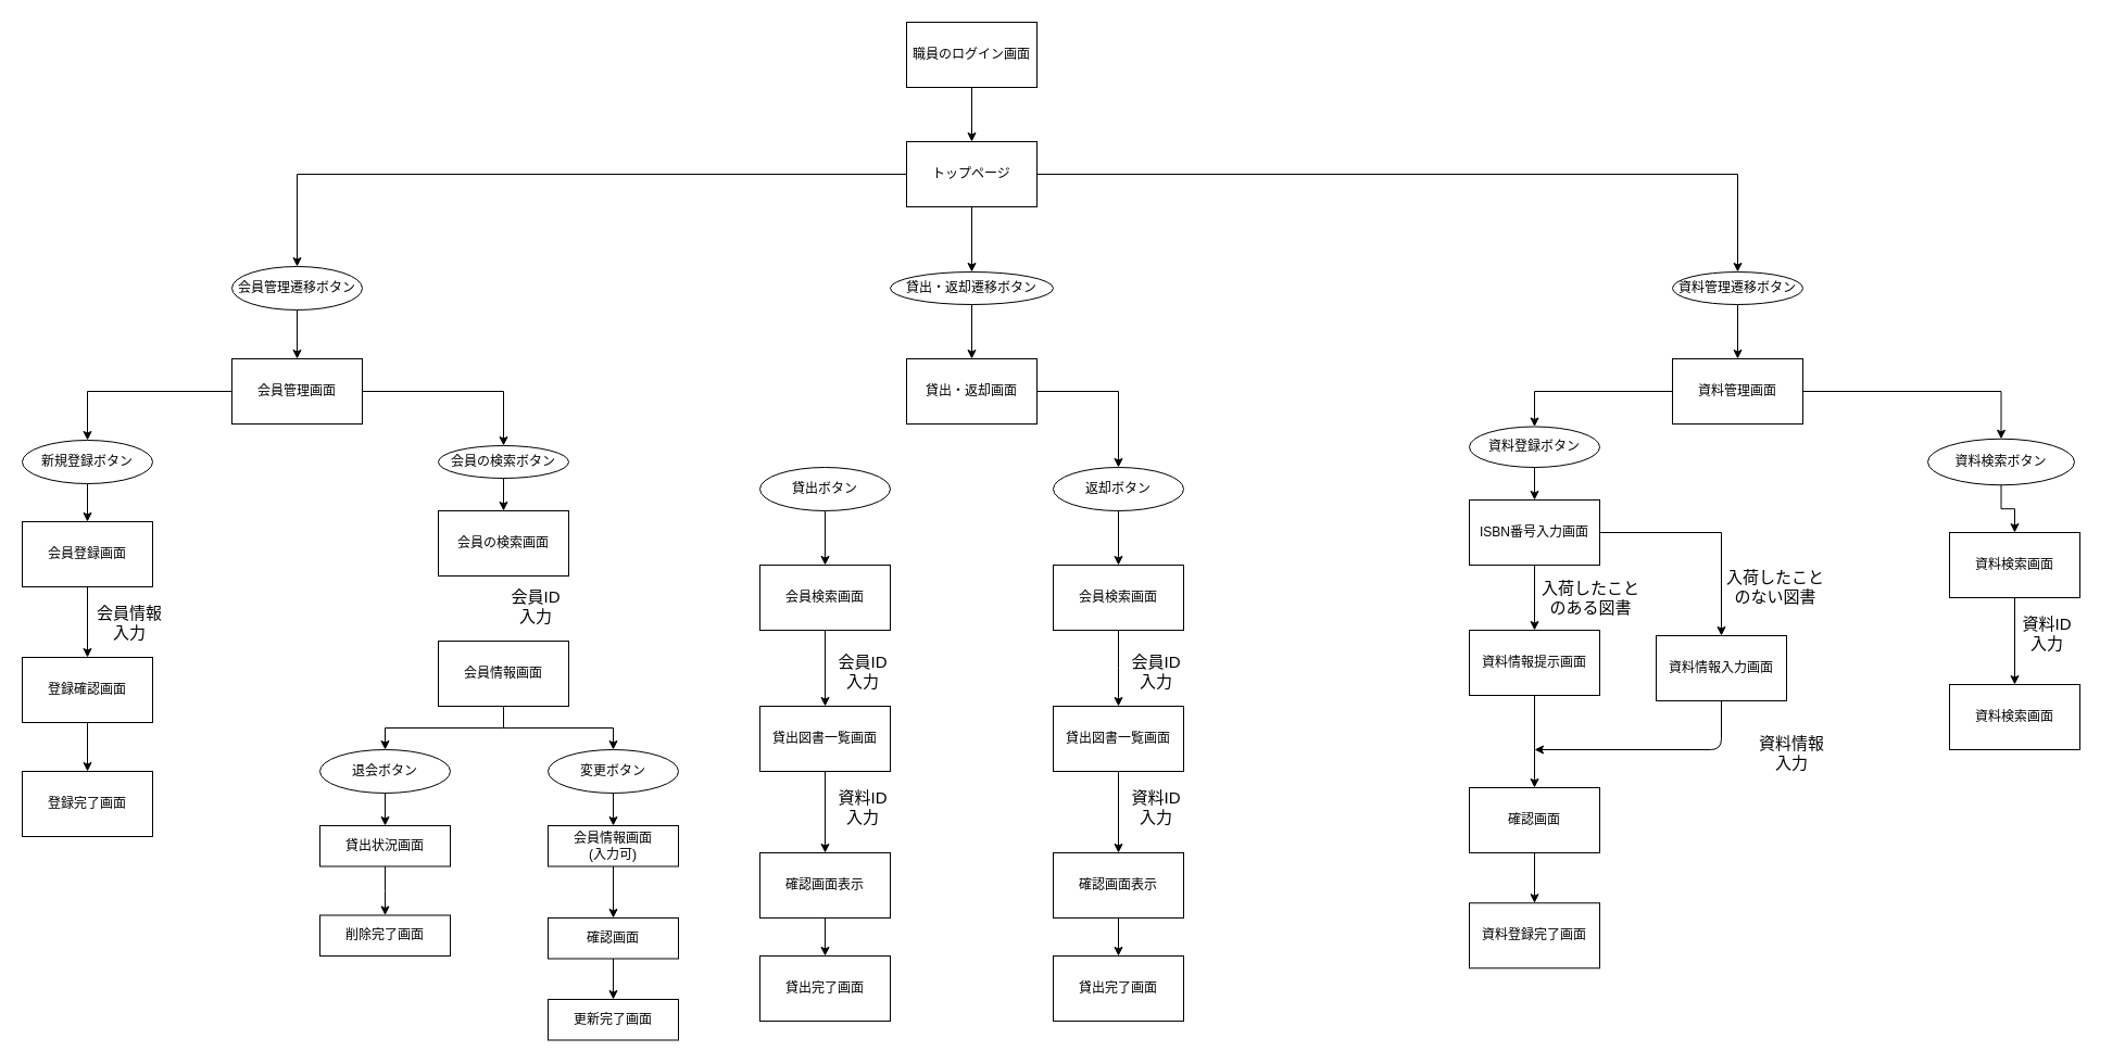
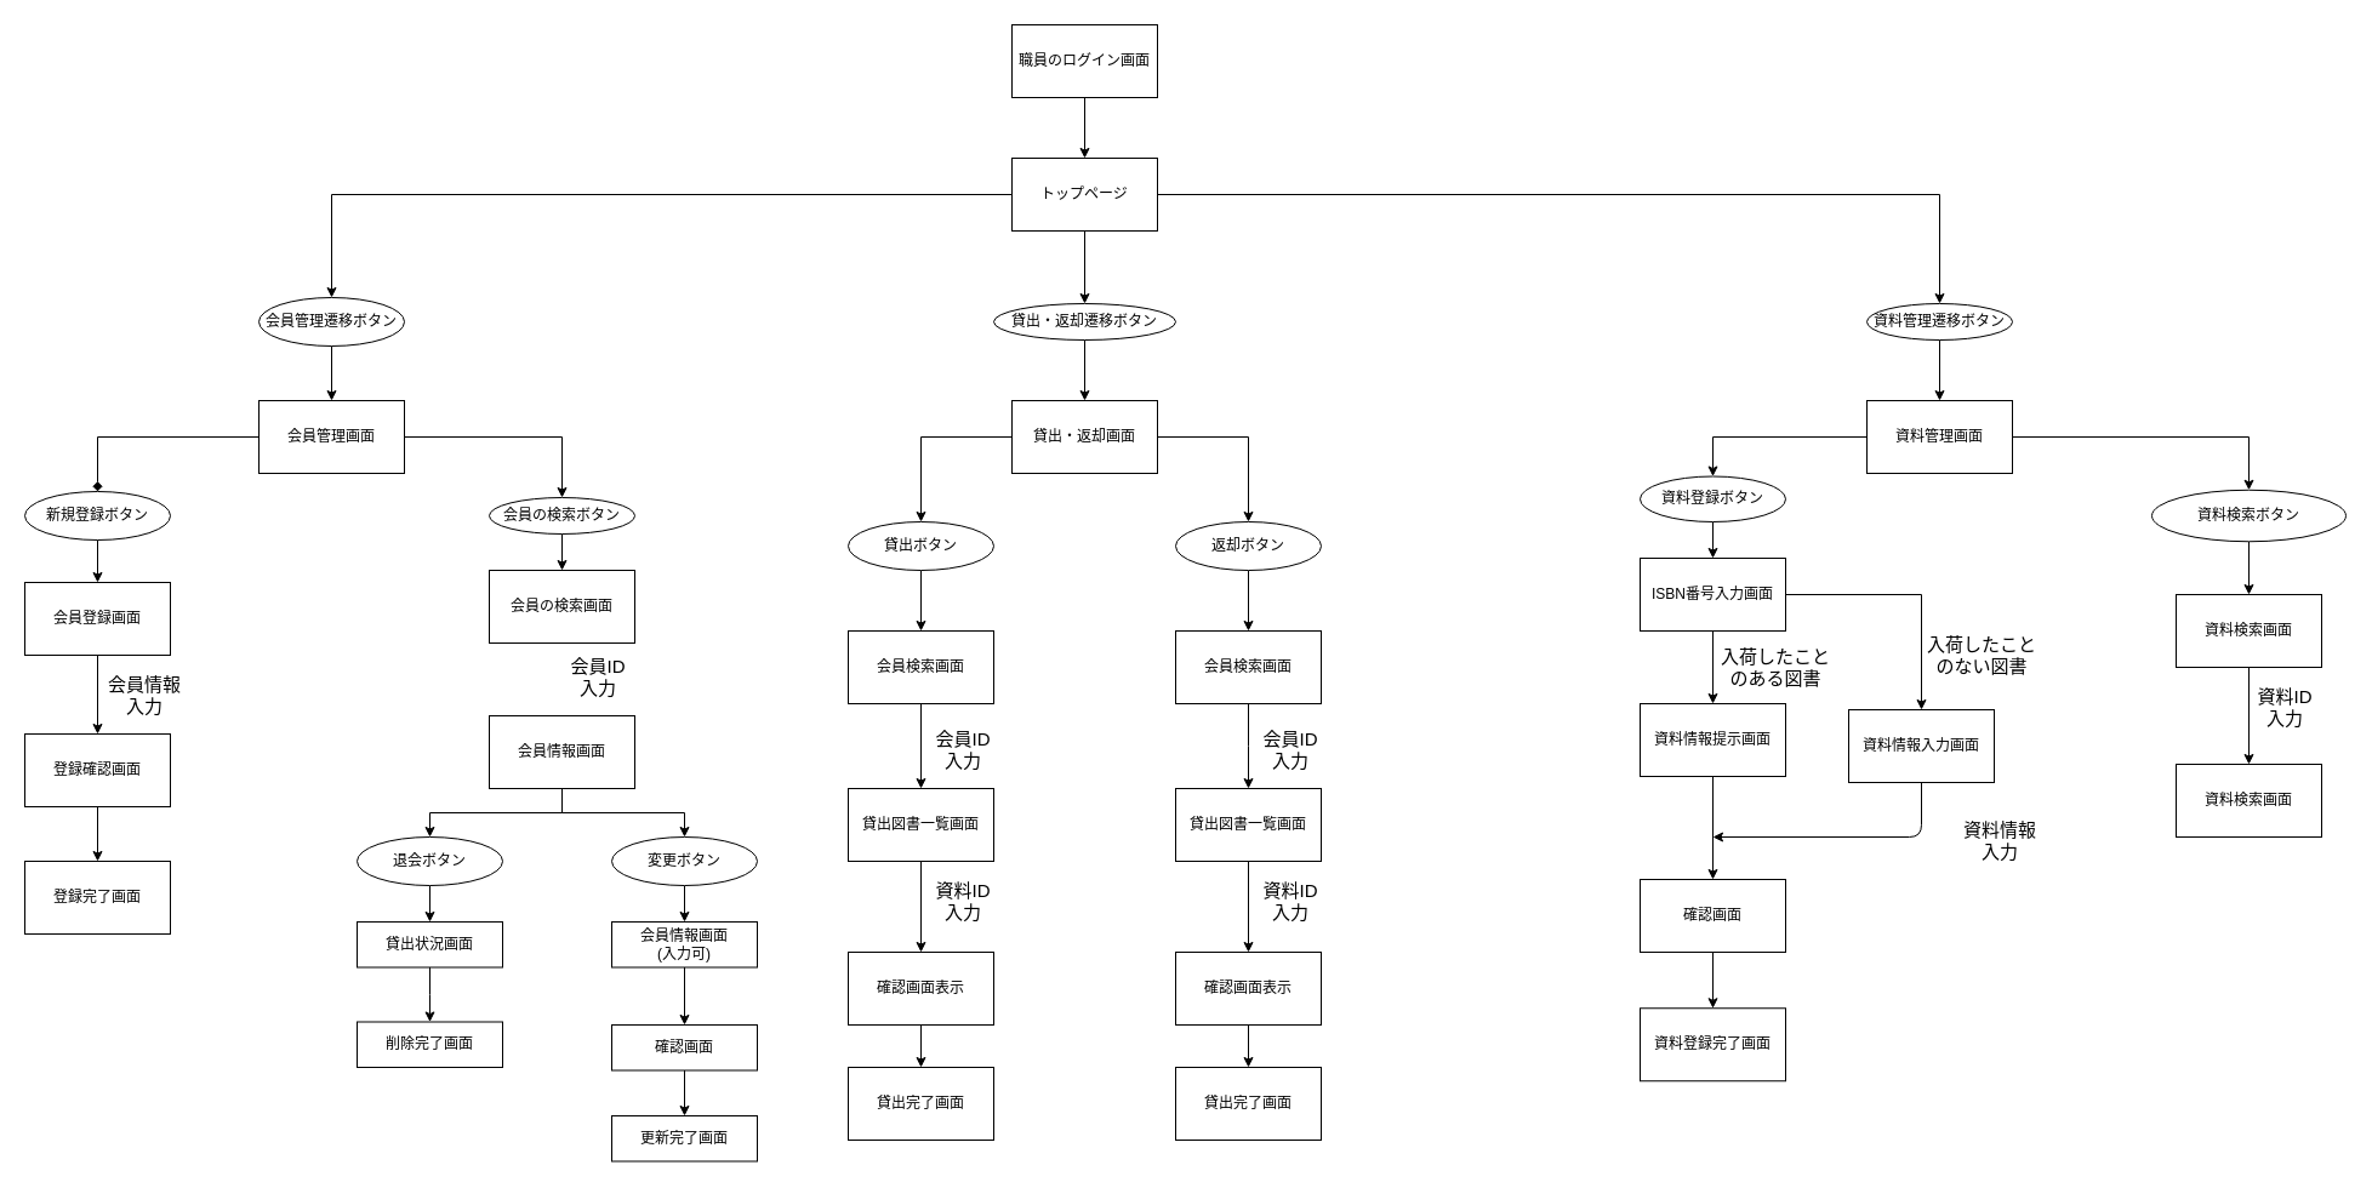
+ <mxCell id="12" value="" style="edgeStyle=orthogonalEdgeStyle;rounded=0;orthogonalLoop=1;jettySize=auto;html=1;" parent="1" source="14" target="28" edge="1"><mxGeometry relative="1" as="geometry" /></mxCell>
- <mxCell id="15" value="" style="edgeStyle=orthogonalEdgeStyle;rounded=0;orthogonalLoop=1;jettySize=auto;html=1;" parent="1" source="17" target="9" edge="1"><mxGeometry relative="1" as="geometry" /></mxCell>
+ <mxCell id="15" value="" style="edgeStyle=orthogonalEdgeStyle;rounded=0;orthogonalLoop=1;jettySize=auto;html=1;endArrow=diamond;" parent="1" source="17" target="9" edge="1"><mxGeometry relative="1" as="geometry" /></mxCell>
- <mxCell id="37" value="資料検索ボタン" style="ellipse;whiteSpace=wrap;html=1;rounded=0;" parent="1" vertex="1"><mxGeometry x="1774" y="403.75" width="135" height="42.5" as="geometry" /></mxCell>
+ <mxCell id="37" value="資料検索ボタン" style="ellipse;whiteSpace=wrap;html=1;rounded=0;" parent="1" vertex="1"><mxGeometry x="1774" y="403.75" width="160" height="42.5" as="geometry" /></mxCell>
